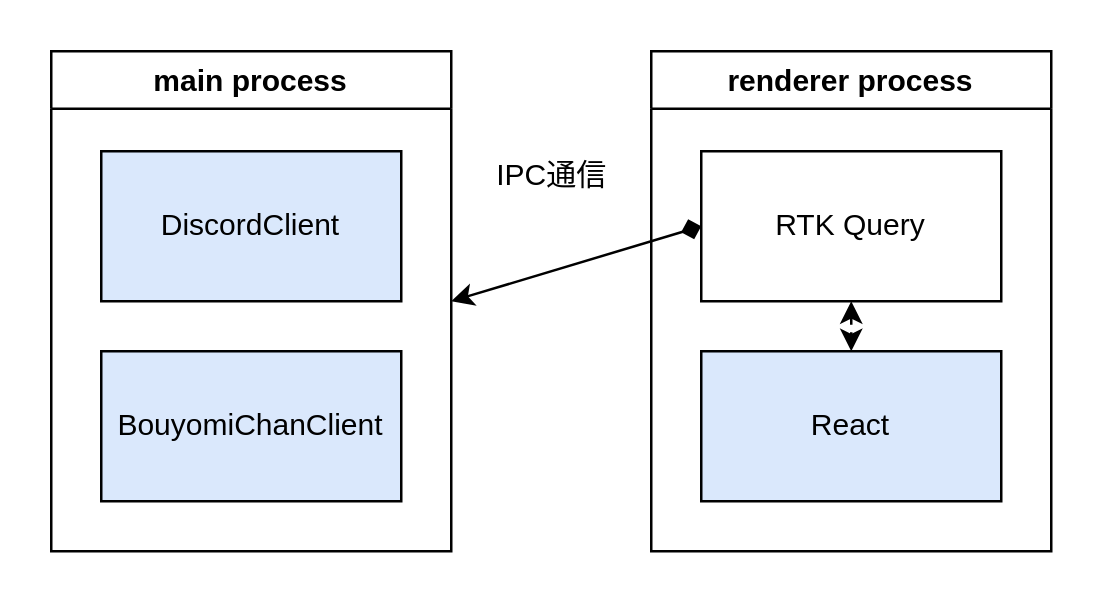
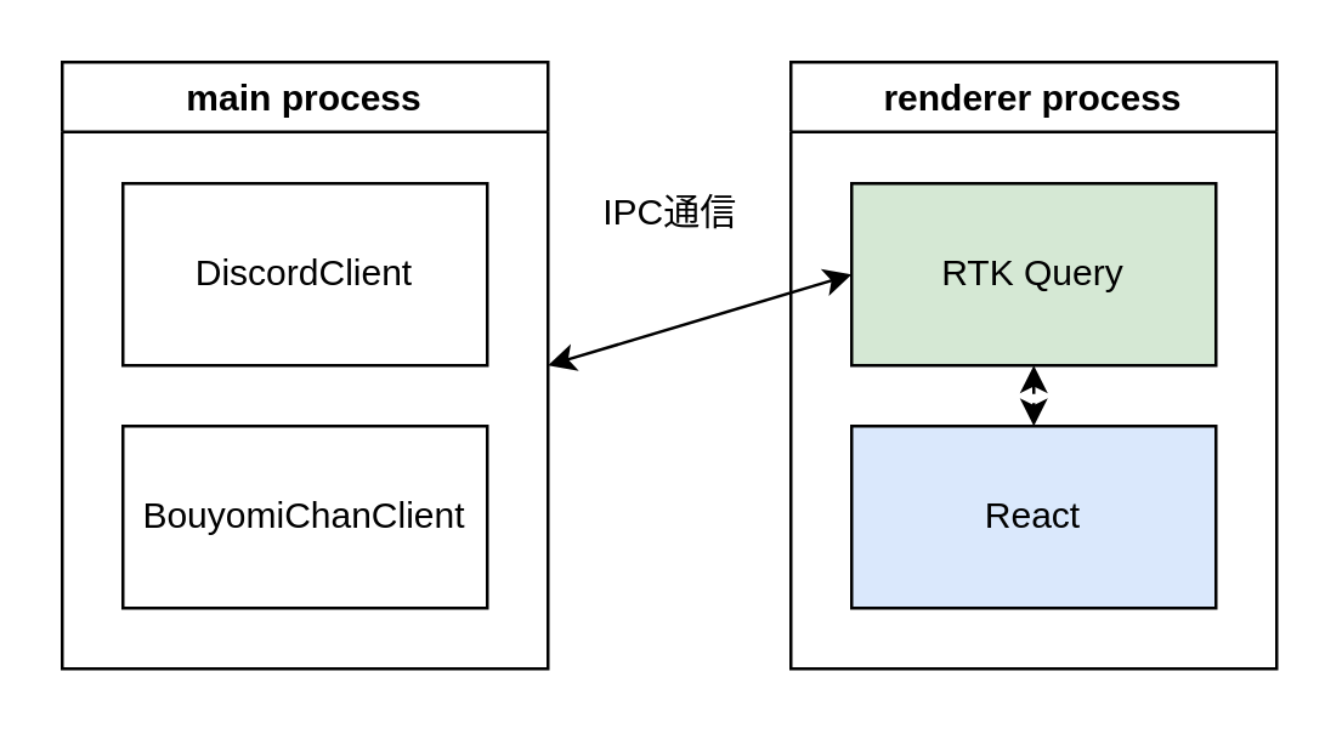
- <mxCell id="7" value="DiscordClient" style="rounded=0;whiteSpace=wrap;html=1;fillColor=#dae8fc;" parent="6" vertex="1"><mxGeometry x="20" y="40" width="120" height="60" as="geometry" /></mxCell>
+ <mxCell id="7" value="DiscordClient" style="rounded=0;whiteSpace=wrap;html=1;" parent="6" vertex="1"><mxGeometry x="20" y="40" width="120" height="60" as="geometry" /></mxCell>
- <mxCell id="3" value="RTK Query" style="rounded=0;whiteSpace=wrap;html=1;" parent="2" vertex="1"><mxGeometry x="20" y="40" width="120" height="60" as="geometry" /></mxCell>
+ <mxCell id="3" value="RTK Query" style="rounded=0;whiteSpace=wrap;html=1;fillColor=#d5e8d4;" parent="2" vertex="1"><mxGeometry x="20" y="40" width="120" height="60" as="geometry" /></mxCell>
- <mxCell id="9" value="" style="endArrow=diamond;startArrow=classic;html=1;entryX=0;entryY=0.5;entryDx=0;entryDy=0;exitX=1;exitY=0.5;exitDx=0;exitDy=0;" parent="1" source="6" target="3" edge="1"><mxGeometry width="50" height="50" relative="1" as="geometry"><mxPoint x="390" y="150" as="sourcePoint" /><mxPoint x="810" y="170" as="targetPoint" /></mxGeometry></mxCell>
+ <mxCell id="9" value="" style="endArrow=classic;startArrow=classic;html=1;entryX=0;entryY=0.5;entryDx=0;entryDy=0;exitX=1;exitY=0.5;exitDx=0;exitDy=0;" parent="1" source="6" target="3" edge="1"><mxGeometry width="50" height="50" relative="1" as="geometry"><mxPoint x="390" y="150" as="sourcePoint" /><mxPoint x="810" y="170" as="targetPoint" /></mxGeometry></mxCell>
- <mxCell id="8" value="BouyomiChanClient" style="rounded=0;whiteSpace=wrap;html=1;fillColor=#dae8fc;" parent="6" vertex="1"><mxGeometry x="20" y="120" width="120" height="60" as="geometry" /></mxCell>
+ <mxCell id="8" value="BouyomiChanClient" style="rounded=0;whiteSpace=wrap;html=1;" parent="6" vertex="1"><mxGeometry x="20" y="120" width="120" height="60" as="geometry" /></mxCell>
